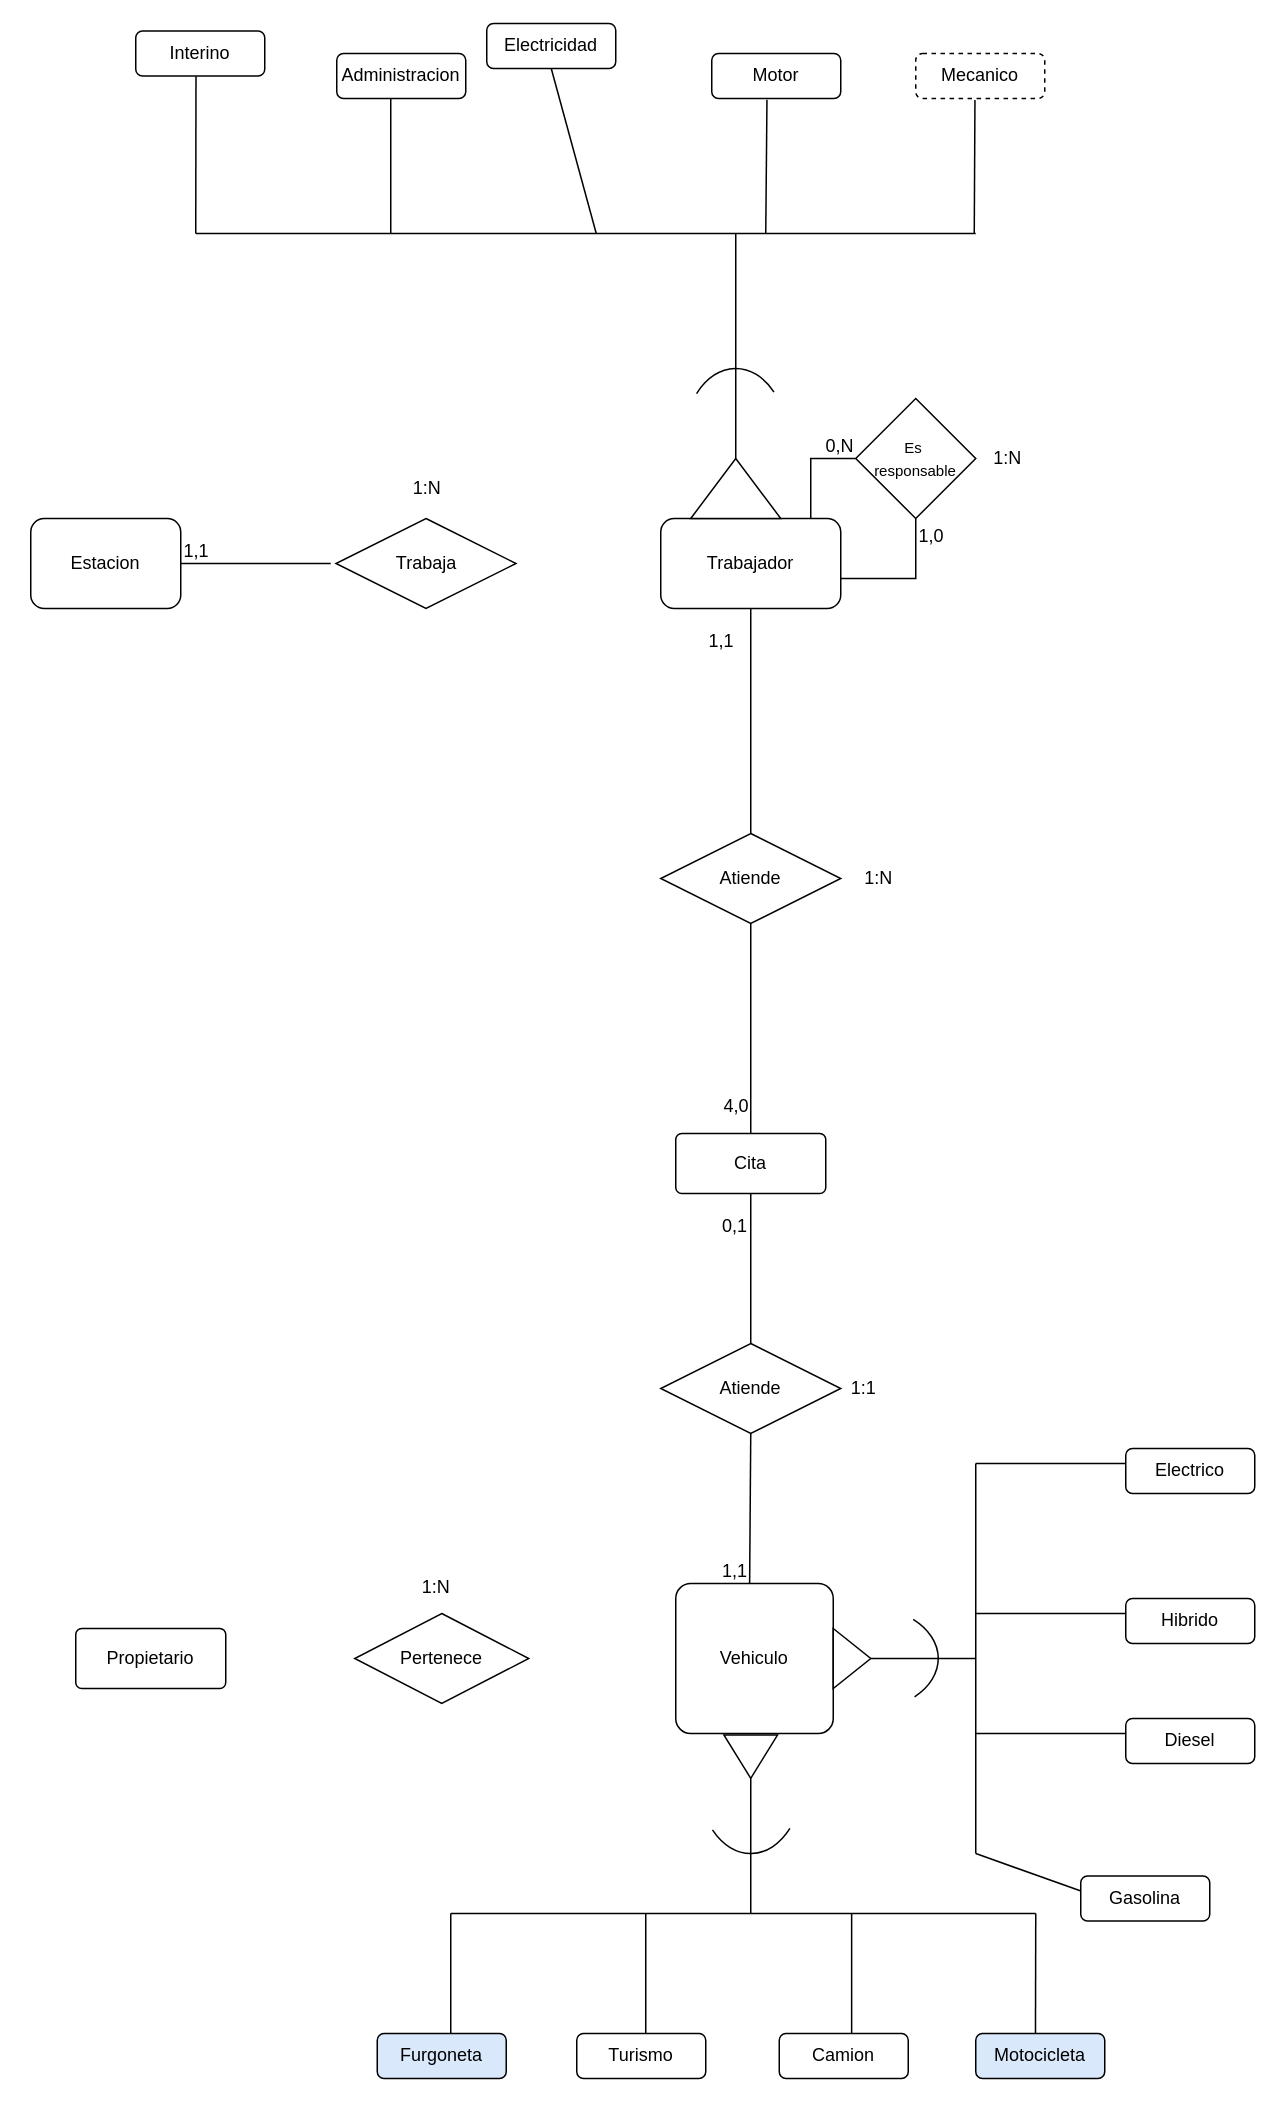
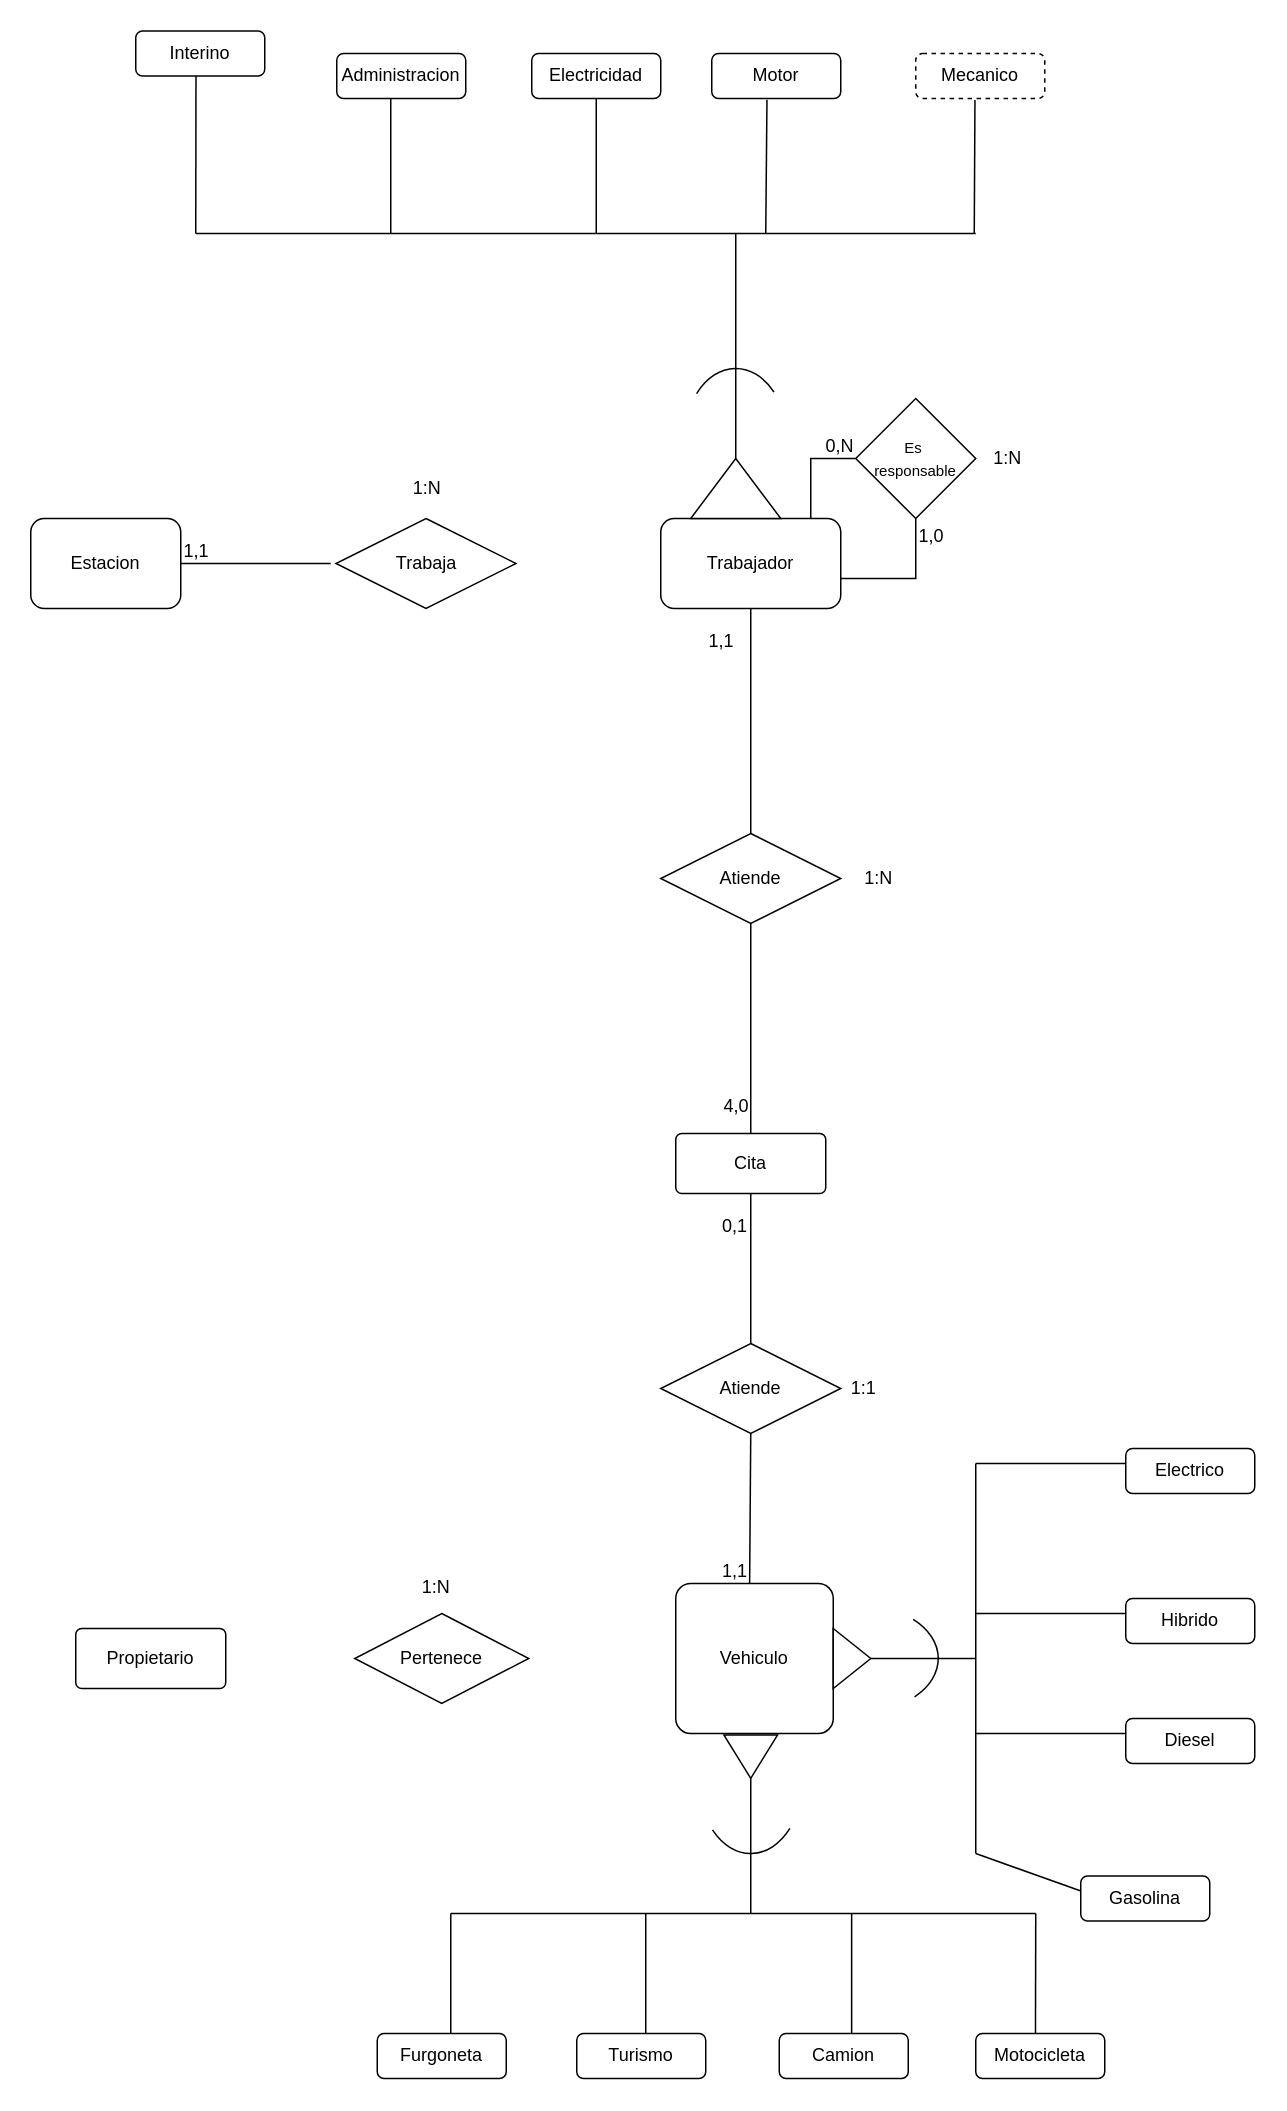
- <mxCell id="10" value="Electricidad" style="rounded=1;whiteSpace=wrap;html=1;" parent="1" vertex="1"><mxGeometry x="324" y="15" width="86" height="30" as="geometry" /></mxCell>
+ <mxCell id="10" value="Electricidad" style="rounded=1;whiteSpace=wrap;html=1;" parent="1" vertex="1"><mxGeometry x="354" y="35" width="86" height="30" as="geometry" /></mxCell>
- <mxCell id="44" value="Furgoneta" style="rounded=1;whiteSpace=wrap;html=1;fillColor=#dae8fc;" parent="1" vertex="1"><mxGeometry x="251" y="1355" width="86" height="30" as="geometry" /></mxCell>
+ <mxCell id="44" value="Furgoneta" style="rounded=1;whiteSpace=wrap;html=1;" parent="1" vertex="1"><mxGeometry x="251" y="1355" width="86" height="30" as="geometry" /></mxCell>
- <mxCell id="47" value="Motocicleta" style="rounded=1;whiteSpace=wrap;html=1;fillColor=#dae8fc;" parent="1" vertex="1"><mxGeometry x="650" y="1355" width="86" height="30" as="geometry" /></mxCell>
+ <mxCell id="47" value="Motocicleta" style="rounded=1;whiteSpace=wrap;html=1;" parent="1" vertex="1"><mxGeometry x="650" y="1355" width="86" height="30" as="geometry" /></mxCell>
